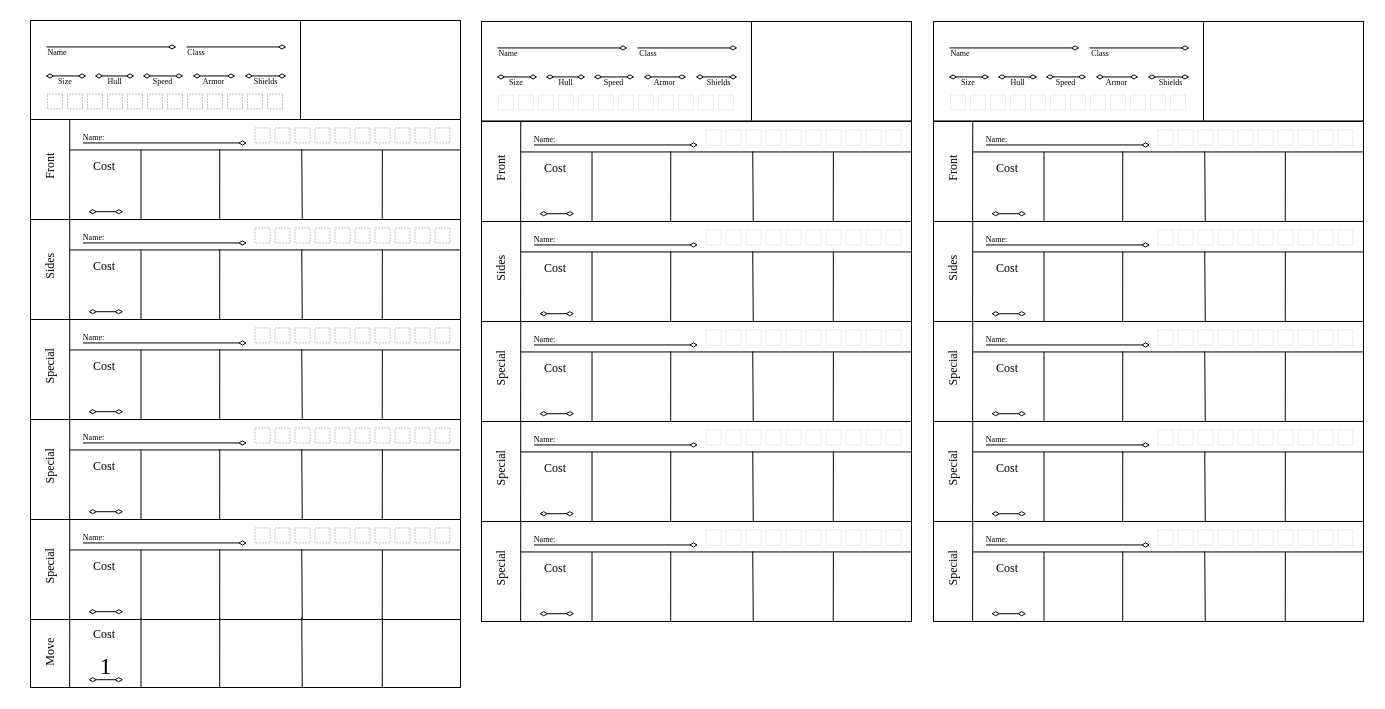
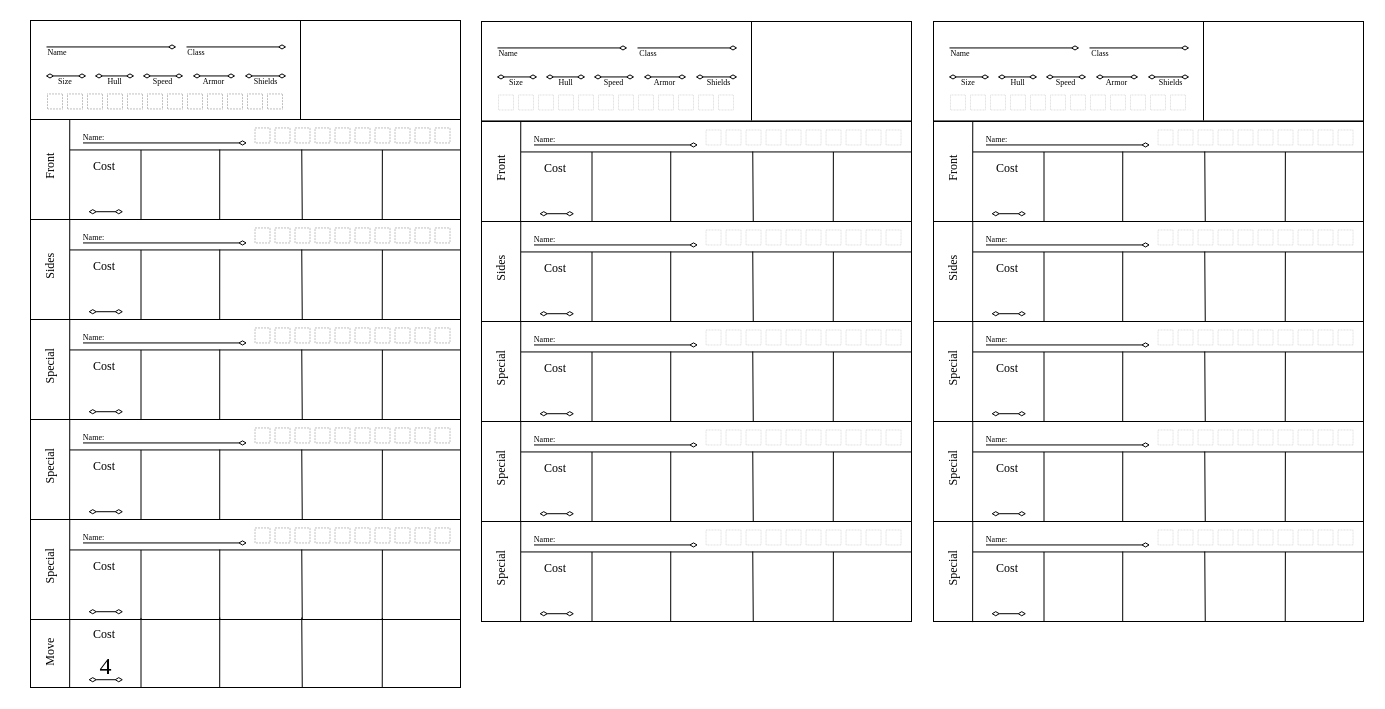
- <mxCell id="461" value="&lt;font style=&quot;font-size: 24px;&quot; face=&quot;Garamond&quot;&gt;1&lt;/font&gt;" style="text;html=1;align=center;verticalAlign=middle;whiteSpace=wrap;rounded=0;fontSize=8;" vertex="1" parent="1"><mxGeometry x="90.75" y="661.21" width="29" height="10.44" as="geometry" /></mxCell>
+ <mxCell id="461" value="&lt;font style=&quot;font-size: 24px;&quot; face=&quot;Garamond&quot;&gt;4&lt;/font&gt;" style="text;html=1;align=center;verticalAlign=middle;whiteSpace=wrap;rounded=0;fontSize=8;" vertex="1" parent="1"><mxGeometry x="90.75" y="661.21" width="29" height="10.44" as="geometry" /></mxCell>
